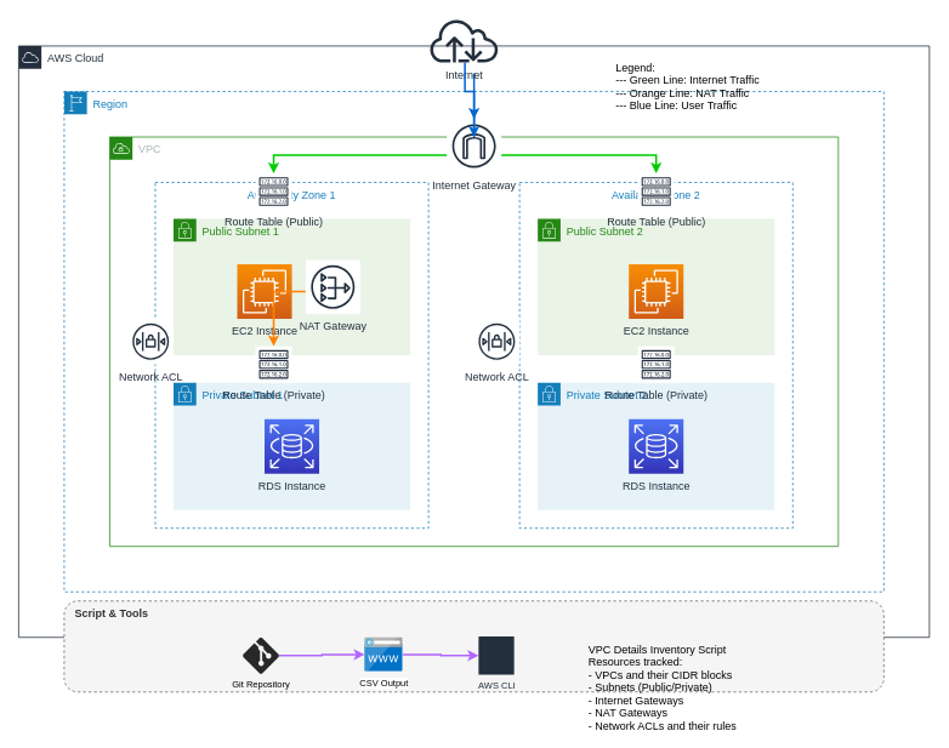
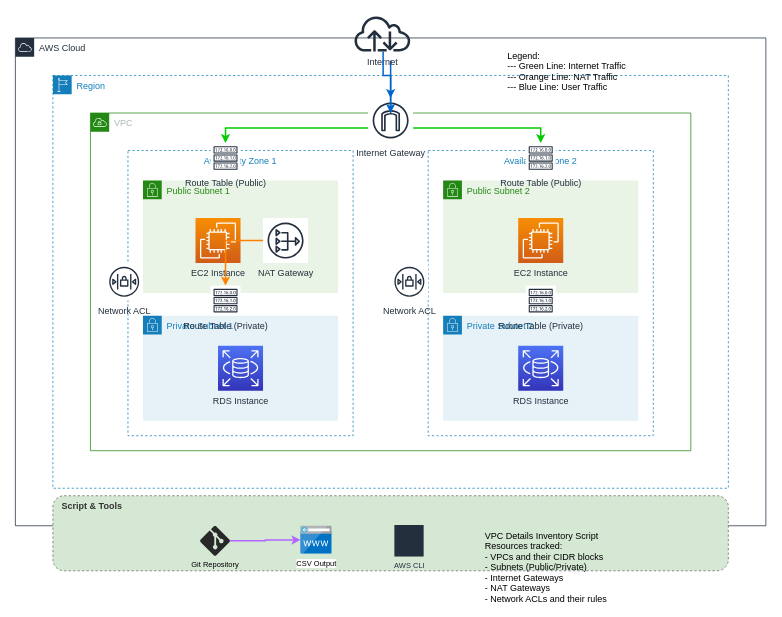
- <mxCell id="8" value="NAT Gateway" style="sketch=0;outlineConnect=0;fontColor=#232F3E;gradientColor=none;strokeColor=#232F3E;fillColor=#ffffff;dashed=0;verticalLabelPosition=bottom;verticalAlign=top;align=center;html=1;fontSize=12;fontStyle=0;aspect=fixed;shape=mxgraph.aws4.resourceIcon;resIcon=mxgraph.aws4.nat_gateway;" parent="7" vertex="1"><mxGeometry x="145" y="45" width="60" height="60" as="geometry" /></mxCell>
+ <mxCell id="8" value="NAT Gateway" style="sketch=0;outlineConnect=0;fontColor=#232F3E;gradientColor=none;strokeColor=#232F3E;fillColor=#ffffff;dashed=0;verticalLabelPosition=bottom;verticalAlign=top;align=center;html=1;fontSize=12;fontStyle=0;aspect=fixed;shape=mxgraph.aws4.resourceIcon;resIcon=mxgraph.aws4.nat_gateway;" parent="7" vertex="1"><mxGeometry x="160" y="50" width="60" height="60" as="geometry" /></mxCell>
- <mxCell id="30" value="Script &amp; Tools" style="rounded=1;whiteSpace=wrap;html=1;fillColor=#f5f5f5;strokeColor=#666666;fontColor=#333333;verticalAlign=top;align=left;spacingLeft=10;fontStyle=1;dashed=1;" vertex="1" parent="2"><mxGeometry x="50" y="610" width="900" height="100" as="geometry" /></mxCell>
+ <mxCell id="30" value="Script &amp; Tools" style="rounded=1;whiteSpace=wrap;html=1;fillColor=#d5e8d4;strokeColor=#666666;fontColor=#333333;verticalAlign=top;align=left;spacingLeft=10;fontStyle=1;dashed=1;" vertex="1" parent="2"><mxGeometry x="50" y="610" width="900" height="100" as="geometry" /></mxCell>
- <mxCell id="35" style="edgeStyle=orthogonalEdgeStyle;rounded=0;orthogonalLoop=1;jettySize=auto;html=1;startArrow=none;startFill=0;endArrow=classic;endFill=1;strokeColor=#B266FF;strokeWidth=2;" edge="1" parent="2" source="32" target="33"><mxGeometry relative="1" as="geometry" /></mxCell>
